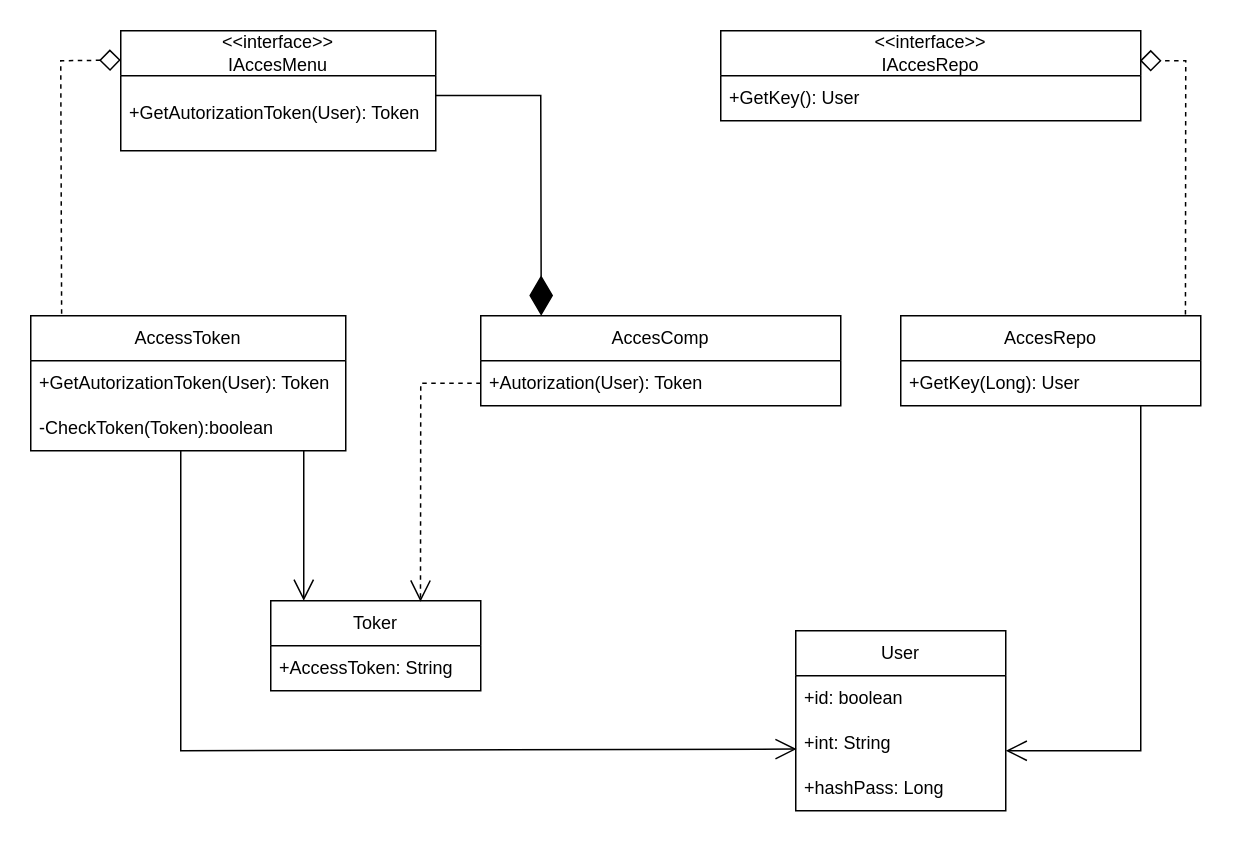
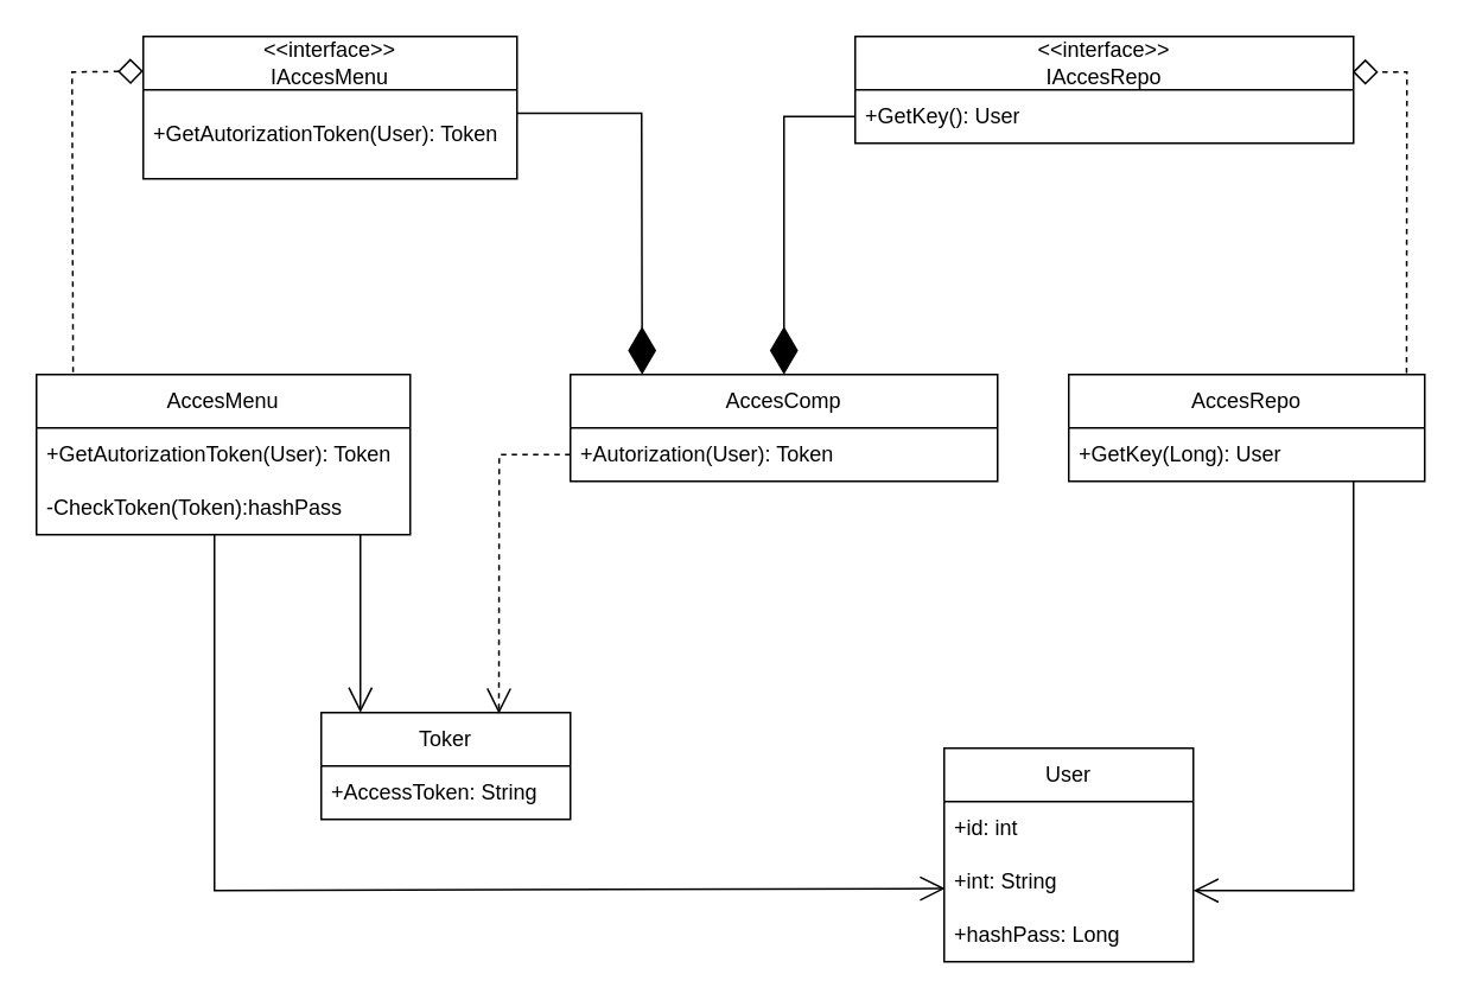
+ <mxCell id="20" value="" style="endArrow=diamondThin;endFill=1;endSize=24;html=1;rounded=0;exitX=0;exitY=0.5;exitDx=0;exitDy=0;entryX=0.5;entryY=0;entryDx=0;entryDy=0;" edge="1" parent="1" source="8" target="9"><mxGeometry width="160" relative="1" as="geometry"><mxPoint x="520" y="65" as="sourcePoint" /><mxPoint x="490" y="410" as="targetPoint" /><Array as="points"><mxPoint x="440" y="65" /></Array></mxGeometry></mxCell>
- <mxCell id="4" value="AccessToken" style="swimlane;fontStyle=0;childLayout=stackLayout;horizontal=1;startSize=30;horizontalStack=0;resizeParent=1;resizeParentMax=0;resizeLast=0;collapsible=1;marginBottom=0;whiteSpace=wrap;html=1;" vertex="1" parent="1"><mxGeometry x="20" y="210" width="210" height="90" as="geometry" /></mxCell>
+ <mxCell id="4" value="AccesMenu" style="swimlane;fontStyle=0;childLayout=stackLayout;horizontal=1;startSize=30;horizontalStack=0;resizeParent=1;resizeParentMax=0;resizeLast=0;collapsible=1;marginBottom=0;whiteSpace=wrap;html=1;" vertex="1" parent="1"><mxGeometry x="20" y="210" width="210" height="90" as="geometry" /></mxCell>
- <mxCell id="6" value="-CheckToken(Token):boolean" style="text;strokeColor=none;fillColor=none;align=left;verticalAlign=middle;spacingLeft=4;spacingRight=4;overflow=hidden;points=[[0,0.5],[1,0.5]];portConstraint=eastwest;rotatable=0;whiteSpace=wrap;html=1;" vertex="1" parent="4"><mxGeometry y="60" width="210" height="30" as="geometry" /></mxCell>
+ <mxCell id="6" value="-CheckToken(Token):hashPass" style="text;strokeColor=none;fillColor=none;align=left;verticalAlign=middle;spacingLeft=4;spacingRight=4;overflow=hidden;points=[[0,0.5],[1,0.5]];portConstraint=eastwest;rotatable=0;whiteSpace=wrap;html=1;" vertex="1" parent="4"><mxGeometry y="60" width="210" height="30" as="geometry" /></mxCell>
- <mxCell id="16" value="+id: boolean" style="text;strokeColor=none;fillColor=none;align=left;verticalAlign=middle;spacingLeft=4;spacingRight=4;overflow=hidden;points=[[0,0.5],[1,0.5]];portConstraint=eastwest;rotatable=0;whiteSpace=wrap;html=1;" vertex="1" parent="15"><mxGeometry y="30" width="140" height="30" as="geometry" /></mxCell>
+ <mxCell id="16" value="+id: int" style="text;strokeColor=none;fillColor=none;align=left;verticalAlign=middle;spacingLeft=4;spacingRight=4;overflow=hidden;points=[[0,0.5],[1,0.5]];portConstraint=eastwest;rotatable=0;whiteSpace=wrap;html=1;" vertex="1" parent="15"><mxGeometry y="30" width="140" height="30" as="geometry" /></mxCell>
